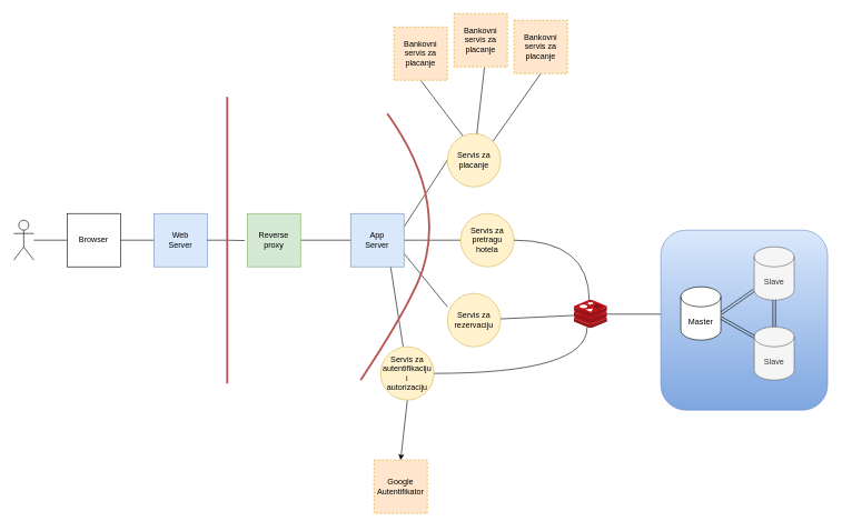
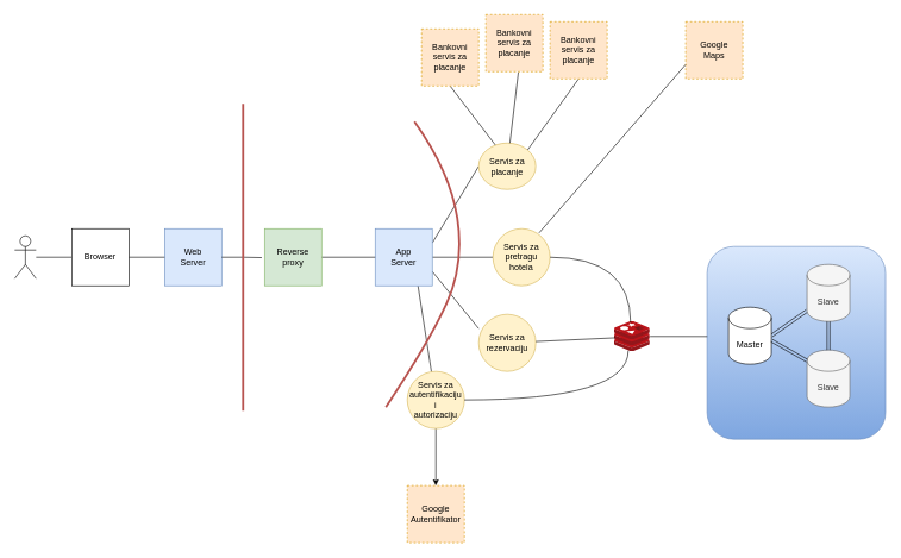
+ <mxCell id="9" value="Google&lt;div&gt;Maps&lt;/div&gt;" style="whiteSpace=wrap;html=1;aspect=fixed;dashed=1;fillColor=#ffe6cc;strokeColor=#d79b00;" vertex="1" parent="1"><mxGeometry x="960" y="30" width="80" height="80" as="geometry" /></mxCell>
+ <mxCell id="21" style="rounded=0;orthogonalLoop=1;jettySize=auto;html=1;exitX=0.806;exitY=0.075;exitDx=0;exitDy=0;entryX=0;entryY=0.75;entryDx=0;entryDy=0;exitPerimeter=0;startArrow=none;startFill=0;endArrow=none;endFill=0;" edge="1" parent="1" source="22" target="9"><mxGeometry relative="1" as="geometry" /></mxCell>
- <mxCell id="20" value="Servis za&lt;div&gt;placanje&lt;/div&gt;" style="ellipse;whiteSpace=wrap;html=1;aspect=fixed;fillColor=#fff2cc;strokeColor=#d6b656;" vertex="1" parent="1"><mxGeometry x="670" y="200" width="80" height="80" as="geometry" /></mxCell>
+ <mxCell id="20" value="Servis za&lt;div&gt;placanje&lt;/div&gt;" style="ellipse;whiteSpace=wrap;html=1;aspect=fixed;fillColor=#fff2cc;strokeColor=#d6b656;" vertex="1" parent="1"><mxGeometry x="670" y="200" width="80" height="65" as="geometry" /></mxCell>
- <mxCell id="13" value="Google&lt;div&gt;Autentifikator&lt;/div&gt;" style="whiteSpace=wrap;html=1;aspect=fixed;dashed=1;fillColor=#ffe6cc;strokeColor=#d79b00;" vertex="1" parent="1"><mxGeometry x="560" y="690" width="80" height="80" as="geometry" /></mxCell>
+ <mxCell id="13" value="Google&lt;div&gt;Autentifikator&lt;/div&gt;" style="whiteSpace=wrap;html=1;aspect=fixed;dashed=1;fillColor=#ffe6cc;strokeColor=#d79b00;" vertex="1" parent="1"><mxGeometry x="570" y="680" width="80" height="80" as="geometry" /></mxCell>
